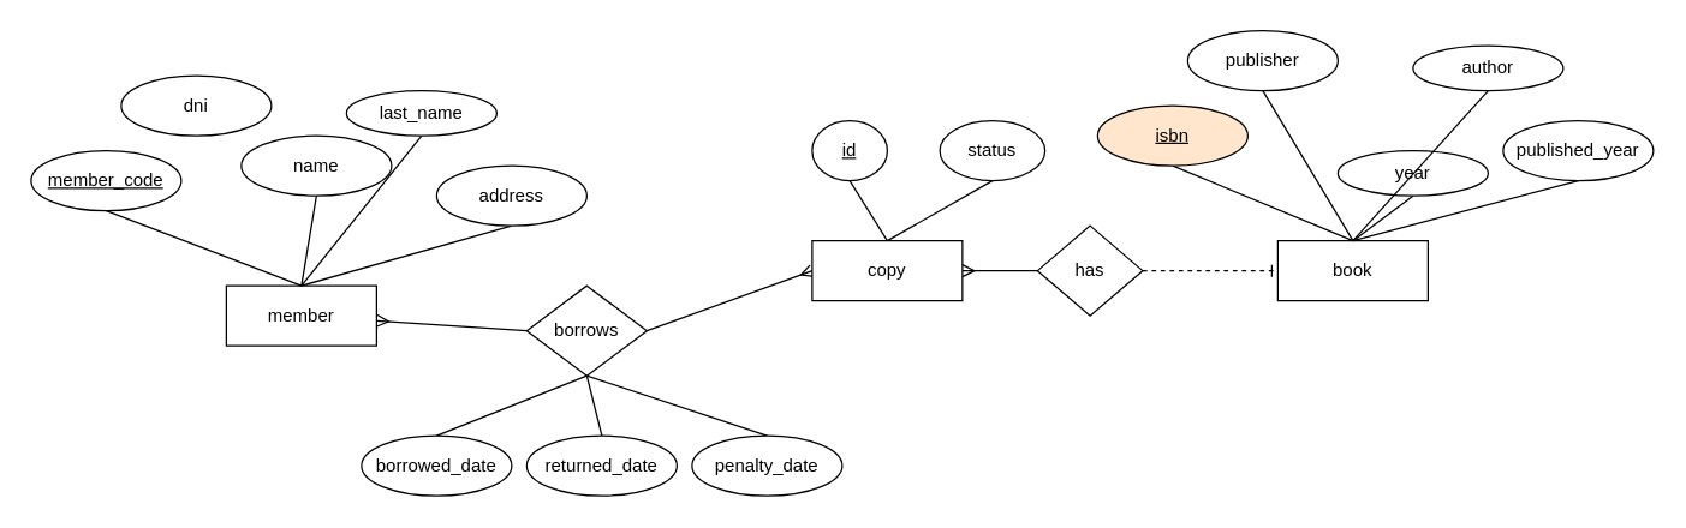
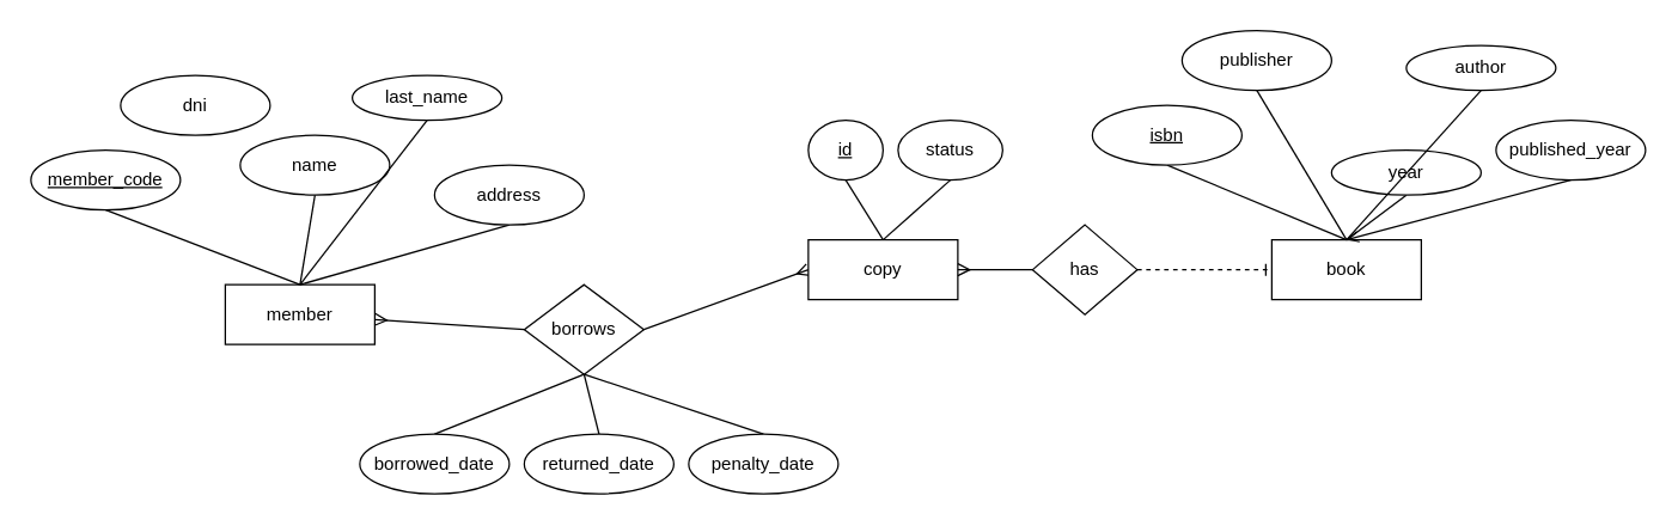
- <mxCell id="10" value="last_name" style="ellipse;whiteSpace=wrap;html=1;align=center;" vertex="1" parent="1"><mxGeometry x="230" y="60" width="100" height="30" as="geometry" /></mxCell>
+ <mxCell id="10" value="last_name" style="ellipse;whiteSpace=wrap;html=1;align=center;" vertex="1" parent="1"><mxGeometry x="235" y="50" width="100" height="30" as="geometry" /></mxCell>
- <mxCell id="14" value="&lt;u&gt;isbn&lt;/u&gt;" style="ellipse;whiteSpace=wrap;html=1;align=center;fillColor=#ffe6cc;" vertex="1" parent="1"><mxGeometry x="730" y="70" width="100" height="40" as="geometry" /></mxCell>
+ <mxCell id="14" value="&lt;u&gt;isbn&lt;/u&gt;" style="ellipse;whiteSpace=wrap;html=1;align=center;" vertex="1" parent="1"><mxGeometry x="730" y="70" width="100" height="40" as="geometry" /></mxCell>
- <mxCell id="28" value="status" style="ellipse;whiteSpace=wrap;html=1;align=center;" vertex="1" parent="1"><mxGeometry x="625" y="80" width="70" height="40" as="geometry" /></mxCell>
+ <mxCell id="28" value="status" style="ellipse;whiteSpace=wrap;html=1;align=center;" vertex="1" parent="1"><mxGeometry x="600" y="80" width="70" height="40" as="geometry" /></mxCell>
- <mxCell id="21" style="edgeStyle=none;rounded=0;orthogonalLoop=1;jettySize=auto;html=1;exitX=0.5;exitY=1;exitDx=0;exitDy=0;entryX=0.5;entryY=0;entryDx=0;entryDy=0;endArrow=none;endFill=0;" edge="1" parent="1" source="22" target="3"><mxGeometry relative="1" as="geometry" /></mxCell>
+ <mxCell id="21" style="edgeStyle=none;rounded=0;orthogonalLoop=1;jettySize=auto;html=1;exitX=0.5;exitY=1;exitDx=0;exitDy=0;entryX=0.5;entryY=0;entryDx=0;entryDy=0;endArrow=open;endFill=0;" edge="1" parent="1" source="22" target="3"><mxGeometry relative="1" as="geometry" /></mxCell>
